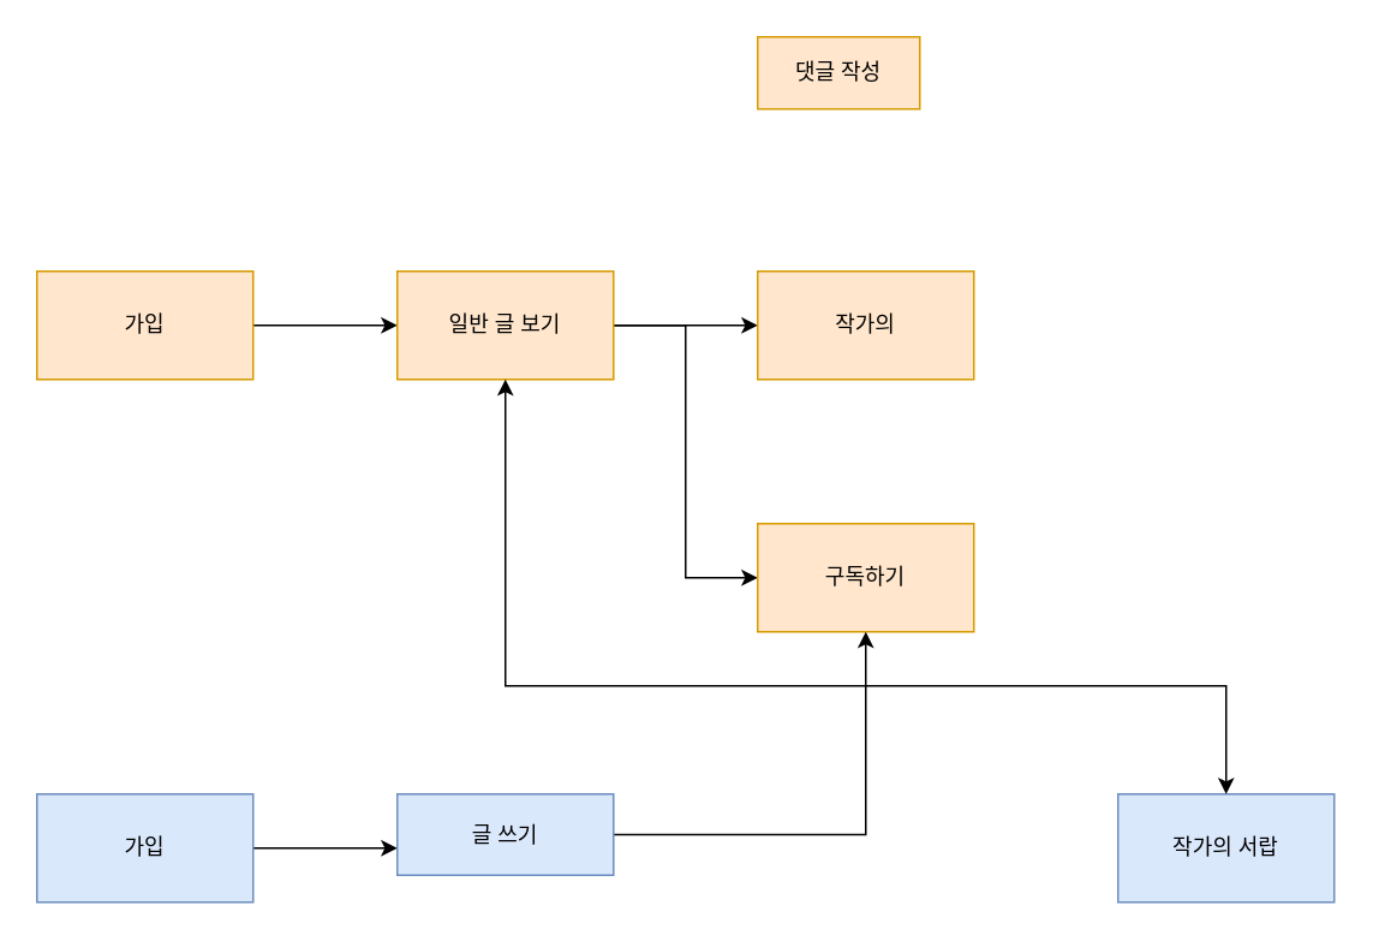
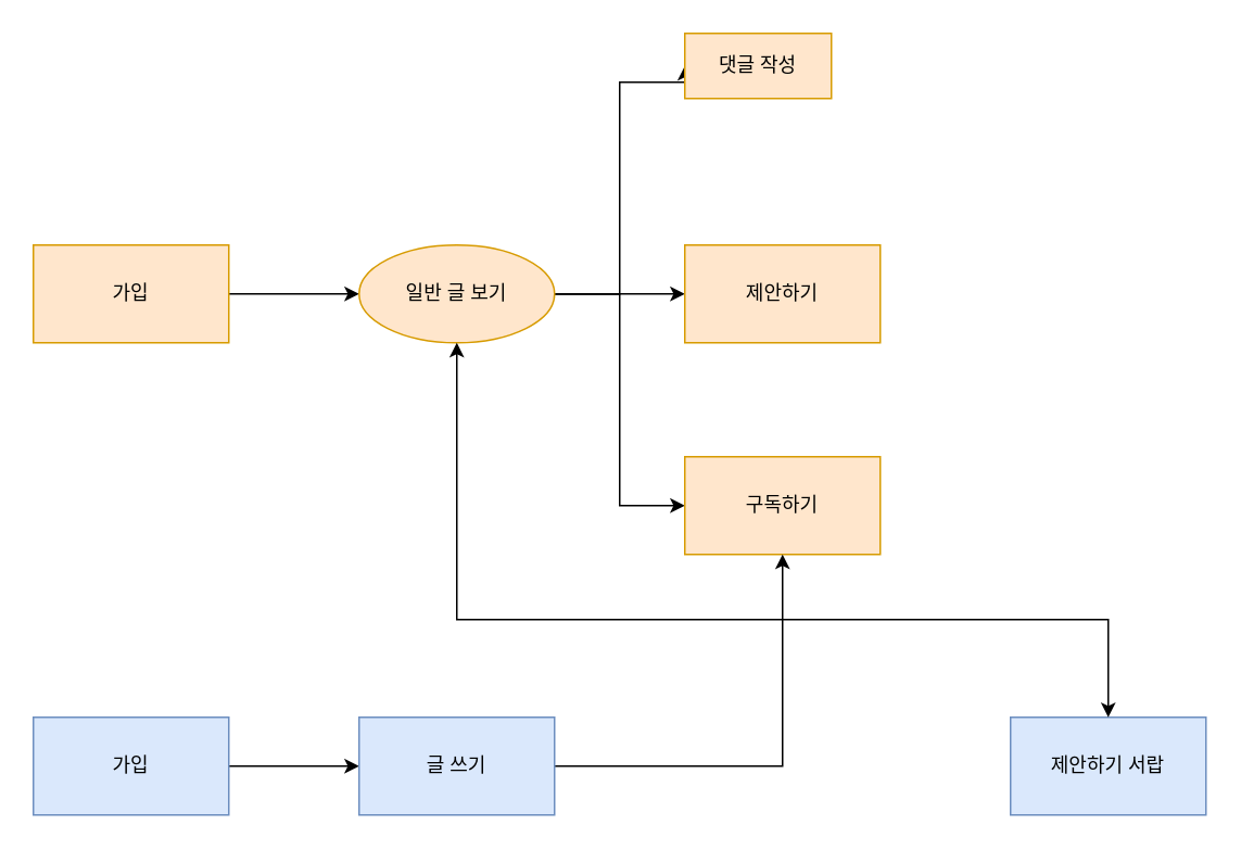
+ <mxCell id="5" value="" style="edgeStyle=orthogonalEdgeStyle;rounded=0;orthogonalLoop=1;jettySize=auto;html=1;entryX=0;entryY=0.5;entryDx=0;entryDy=0;exitX=1;exitY=0.5;exitDx=0;exitDy=0;" edge="1" parent="1" source="7" target="8"><mxGeometry relative="1" as="geometry"><Array as="points"><mxPoint x="380" y="180" /><mxPoint x="380" y="50" /></Array></mxGeometry></mxCell>
- <mxCell id="7" value="일반 글 보기" style="rounded=0;whiteSpace=wrap;html=1;fillColor=#ffe6cc;strokeColor=#d79b00;" vertex="1" parent="1"><mxGeometry x="220" y="150" width="120" height="60" as="geometry" /></mxCell>
+ <mxCell id="7" value="일반 글 보기" style="ellipse;whiteSpace=wrap;html=1;fillColor=#ffe6cc;strokeColor=#d79b00;" vertex="1" parent="1"><mxGeometry x="220" y="150" width="120" height="60" as="geometry" /></mxCell>
- <mxCell id="9" value="작가의" style="rounded=0;whiteSpace=wrap;html=1;fillColor=#ffe6cc;strokeColor=#d79b00;" vertex="1" parent="1"><mxGeometry x="420" y="150" width="120" height="60" as="geometry" /></mxCell>
+ <mxCell id="9" value="제안하기" style="rounded=0;whiteSpace=wrap;html=1;fillColor=#ffe6cc;strokeColor=#d79b00;" vertex="1" parent="1"><mxGeometry x="420" y="150" width="120" height="60" as="geometry" /></mxCell>
- <mxCell id="10" value="구독하기" style="rounded=0;whiteSpace=wrap;html=1;fillColor=#ffe6cc;strokeColor=#d79b00;" vertex="1" parent="1"><mxGeometry x="420" y="290" width="120" height="60" as="geometry" /></mxCell>
+ <mxCell id="10" value="구독하기" style="rounded=0;whiteSpace=wrap;html=1;fillColor=#ffe6cc;strokeColor=#d79b00;" vertex="1" parent="1"><mxGeometry x="420" y="280" width="120" height="60" as="geometry" /></mxCell>
- <mxCell id="14" value="글 쓰기" style="whiteSpace=wrap;html=1;fillColor=#dae8fc;strokeColor=#6c8ebf;rounded=0;" vertex="1" parent="1"><mxGeometry x="220" y="440" width="120" height="45" as="geometry" /></mxCell>
+ <mxCell id="14" value="글 쓰기" style="whiteSpace=wrap;html=1;fillColor=#dae8fc;strokeColor=#6c8ebf;rounded=0;" vertex="1" parent="1"><mxGeometry x="220" y="440" width="120" height="60" as="geometry" /></mxCell>
- <mxCell id="15" value="작가의 서랍" style="whiteSpace=wrap;html=1;fillColor=#dae8fc;strokeColor=#6c8ebf;rounded=0;" vertex="1" parent="1"><mxGeometry x="620" y="440" width="120" height="60" as="geometry" /></mxCell>
+ <mxCell id="15" value="제안하기 서랍" style="whiteSpace=wrap;html=1;fillColor=#dae8fc;strokeColor=#6c8ebf;rounded=0;" vertex="1" parent="1"><mxGeometry x="620" y="440" width="120" height="60" as="geometry" /></mxCell>
